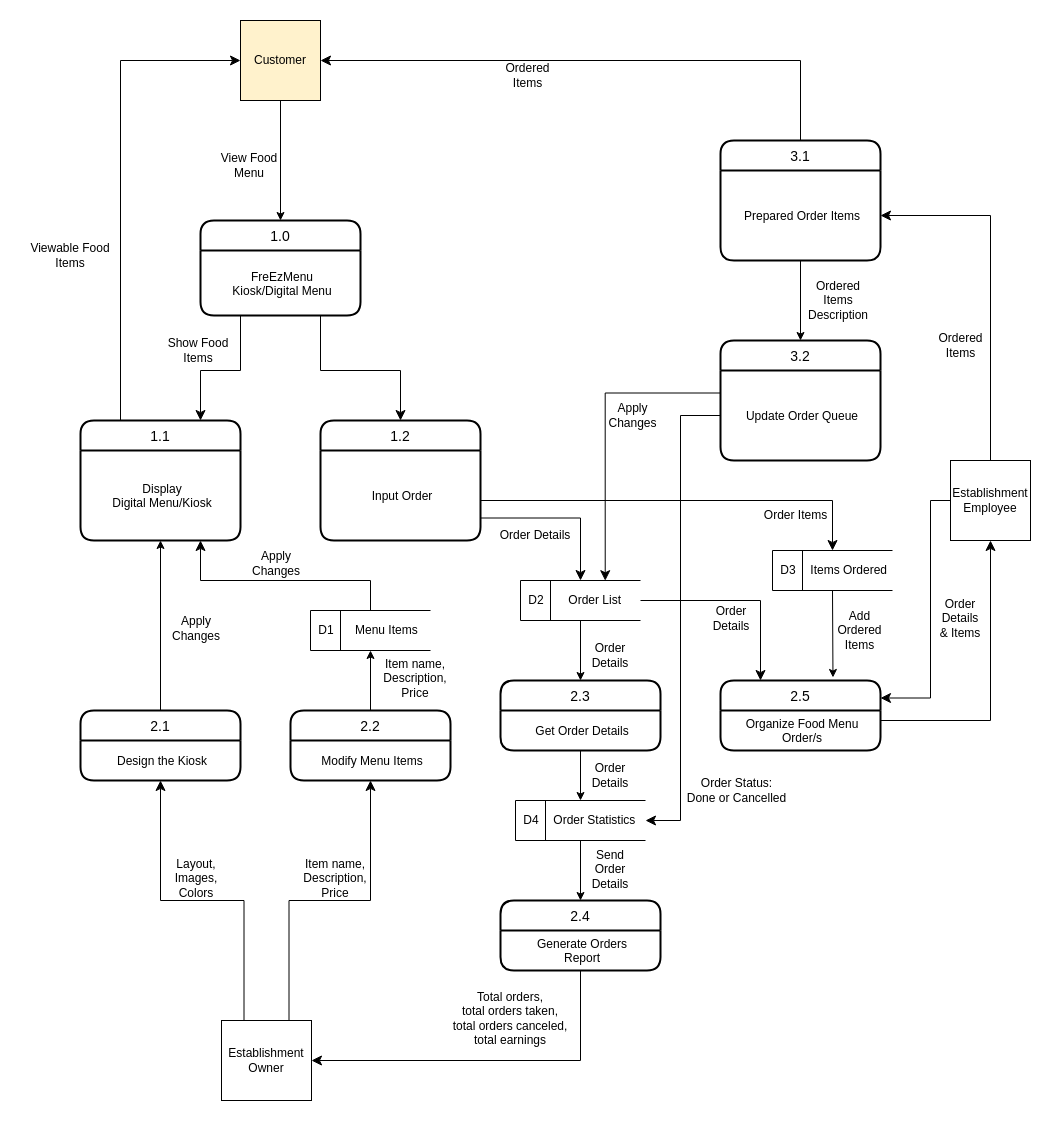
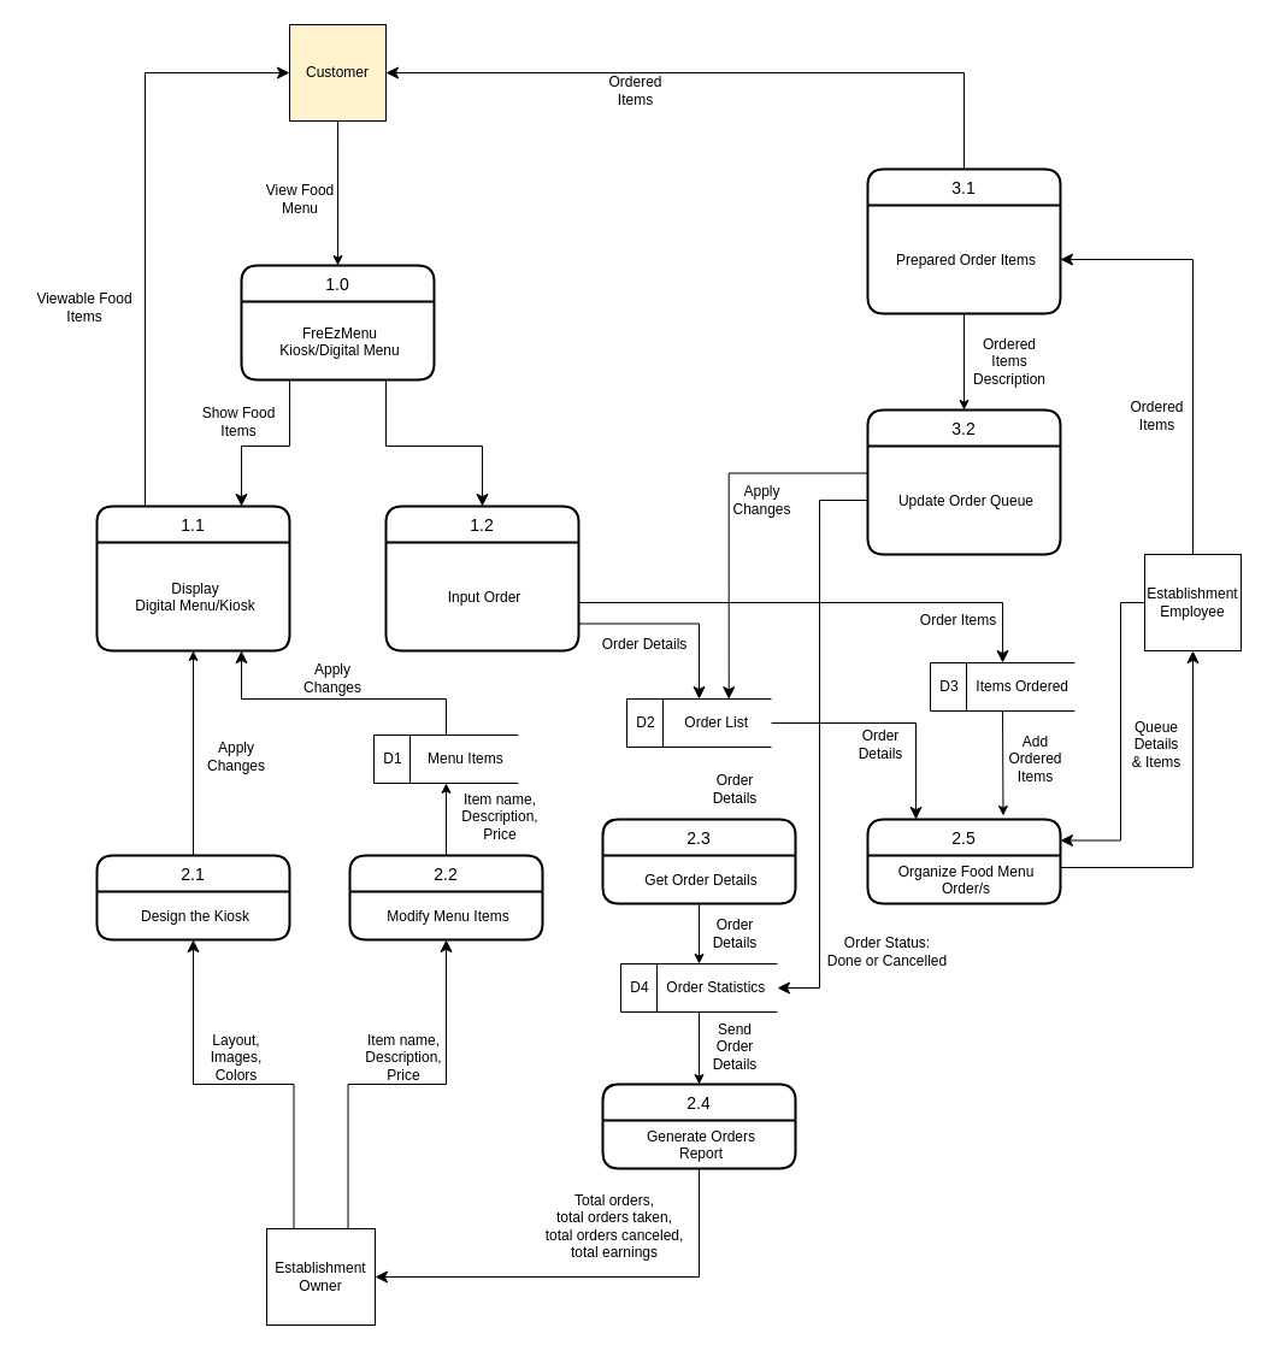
- <mxCell id="60" value="Order&lt;br&gt;Details&lt;br&gt;&amp;amp; Items" style="text;html=1;strokeColor=none;fillColor=none;align=center;verticalAlign=middle;whiteSpace=wrap;rounded=0;" vertex="1" parent="1"><mxGeometry x="930" y="603" width="60" height="30" as="geometry" /></mxCell>
+ <mxCell id="60" value="Queue&lt;br&gt;Details&lt;br&gt;&amp;amp; Items" style="text;html=1;strokeColor=none;fillColor=none;align=center;verticalAlign=middle;whiteSpace=wrap;rounded=0;" vertex="1" parent="1"><mxGeometry x="930" y="603" width="60" height="30" as="geometry" /></mxCell>
- <mxCell id="21" value="" style="endArrow=classic;html=1;exitX=0.5;exitY=1;exitDx=0;exitDy=0;entryX=0.5;entryY=0;entryDx=0;entryDy=0;" parent="1" source="14" target="18" edge="1"><mxGeometry width="50" height="50" relative="1" as="geometry"><mxPoint x="570" y="700" as="sourcePoint" /><mxPoint x="620" y="650" as="targetPoint" /></mxGeometry></mxCell>
